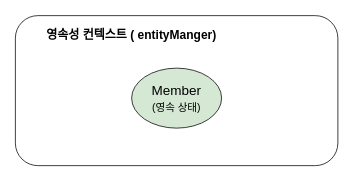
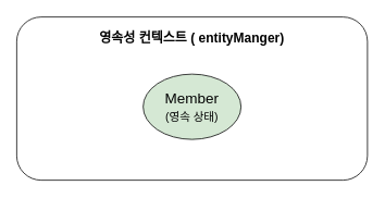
- <mxCell id="3" value="&lt;font style=&quot;font-size: 16px;&quot;&gt;&lt;b&gt;영속성 컨텍스트 ( entityManger)&lt;/b&gt;&lt;/font&gt;" style="text;html=1;strokeColor=none;fillColor=none;align=center;verticalAlign=middle;whiteSpace=wrap;rounded=0;" vertex="1" parent="1"><mxGeometry x="40" y="30" width="270" height="30" as="geometry" /></mxCell>
+ <mxCell id="3" value="&lt;font style=&quot;font-size: 16px;&quot;&gt;&lt;b&gt;영속성 컨텍스트 ( entityManger)&lt;/b&gt;&lt;/font&gt;" style="text;html=1;strokeColor=none;fillColor=none;align=center;verticalAlign=middle;whiteSpace=wrap;rounded=0;" vertex="1" parent="1"><mxGeometry x="100" y="30" width="270" height="30" as="geometry" /></mxCell>
